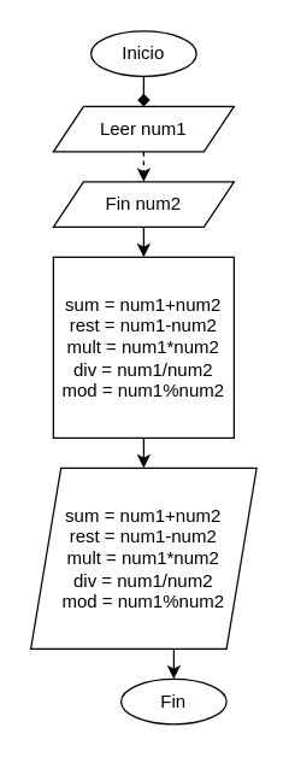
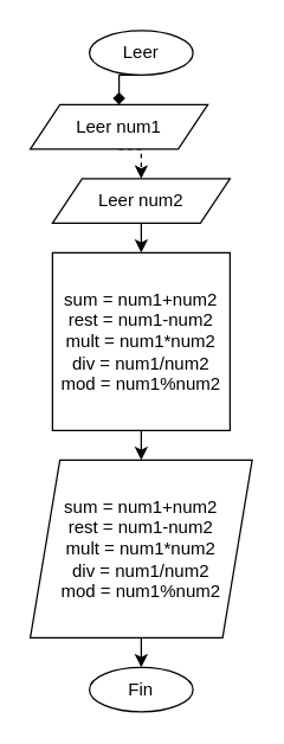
- <mxCell id="3" value="Inicio" style="ellipse;whiteSpace=wrap;html=1;" vertex="1" parent="1"><mxGeometry x="60" y="20" width="70" height="30" as="geometry" /></mxCell>
+ <mxCell id="3" value="Leer" style="ellipse;whiteSpace=wrap;html=1;" vertex="1" parent="1"><mxGeometry x="60" y="20" width="70" height="30" as="geometry" /></mxCell>
- <mxCell id="6" value="Leer num1" style="shape=parallelogram;perimeter=parallelogramPerimeter;whiteSpace=wrap;html=1;fixedSize=1;" vertex="1" parent="1"><mxGeometry x="35" y="70" width="120" height="30" as="geometry" /></mxCell>
+ <mxCell id="6" value="Leer num1" style="shape=parallelogram;perimeter=parallelogramPerimeter;whiteSpace=wrap;html=1;fixedSize=1;" vertex="1" parent="1"><mxGeometry x="20" y="70" width="120" height="30" as="geometry" /></mxCell>
- <mxCell id="8" value="Fin num2" style="shape=parallelogram;perimeter=parallelogramPerimeter;whiteSpace=wrap;html=1;fixedSize=1;" vertex="1" parent="1"><mxGeometry x="35" y="120" width="120" height="30" as="geometry" /></mxCell>
+ <mxCell id="8" value="Leer num2" style="shape=parallelogram;perimeter=parallelogramPerimeter;whiteSpace=wrap;html=1;fixedSize=1;" vertex="1" parent="1"><mxGeometry x="35" y="120" width="120" height="30" as="geometry" /></mxCell>
- <mxCell id="4" value="Fin" style="ellipse;whiteSpace=wrap;html=1;" vertex="1" parent="1"><mxGeometry x="80" y="450" width="70" height="30" as="geometry" /></mxCell>
+ <mxCell id="4" value="Fin" style="ellipse;whiteSpace=wrap;html=1;" vertex="1" parent="1"><mxGeometry x="60" y="450" width="70" height="30" as="geometry" /></mxCell>
